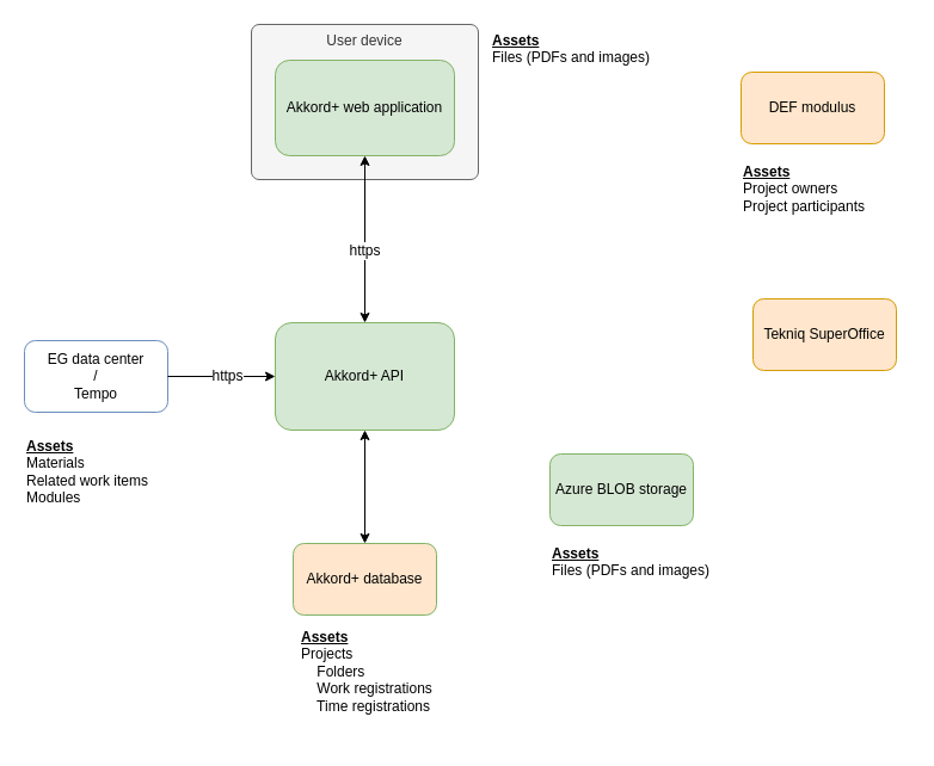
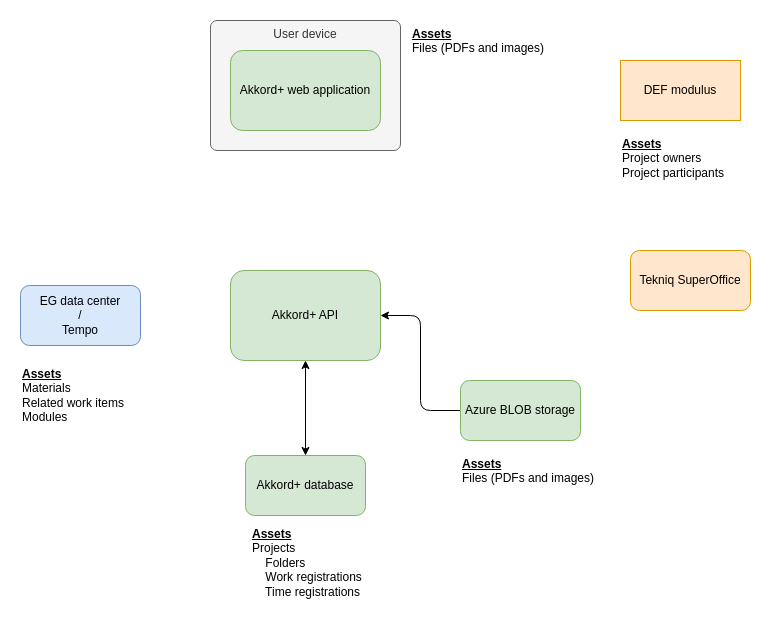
- <mxCell id="7" value="DEF modulus" style="rounded=1;whiteSpace=wrap;html=1;fillColor=#ffe6cc;strokeColor=#d79b00;fontSize=12;" parent="1" vertex="1"><mxGeometry x="620" y="60" width="120" height="60" as="geometry" /></mxCell>
+ <mxCell id="7" value="DEF modulus" style="whiteSpace=wrap;html=1;fillColor=#ffe6cc;strokeColor=#d79b00;fontSize=12;rounded=0;" parent="1" vertex="1"><mxGeometry x="620" y="60" width="120" height="60" as="geometry" /></mxCell>
- <mxCell id="5" value="https" style="edgeStyle=orthogonalEdgeStyle;rounded=1;orthogonalLoop=1;jettySize=auto;html=1;entryX=0.5;entryY=0;entryDx=0;entryDy=0;startArrow=classic;startFill=1;exitX=0.5;exitY=1;exitDx=0;exitDy=0;strokeWidth=1;fontSize=12;" parent="1" source="6" target="4" edge="1"><mxGeometry x="0.143" relative="1" as="geometry"><mxPoint as="offset" /></mxGeometry></mxCell>
- <mxCell id="3" value="EG data center&lt;br&gt;/&lt;br&gt;Tempo" style="rounded=1;whiteSpace=wrap;html=1;fillColor=#ffffff;strokeColor=#6c8ebf;fontSize=12;" parent="1" vertex="1"><mxGeometry x="20" y="285" width="120" height="60" as="geometry" /></mxCell>
+ <mxCell id="3" value="EG data center&lt;br&gt;/&lt;br&gt;Tempo" style="rounded=1;whiteSpace=wrap;html=1;fillColor=#dae8fc;strokeColor=#6c8ebf;fontSize=12;" parent="1" vertex="1"><mxGeometry x="20" y="285" width="120" height="60" as="geometry" /></mxCell>
- <mxCell id="16" value="https" style="edgeStyle=orthogonalEdgeStyle;rounded=1;orthogonalLoop=1;jettySize=auto;html=1;entryX=1;entryY=0.5;entryDx=0;entryDy=0;startArrow=classic;startFill=1;exitX=0;exitY=0.5;exitDx=0;exitDy=0;strokeWidth=1;endArrow=none;endFill=0;fontSize=12;" parent="1" source="4" target="3" edge="1"><mxGeometry x="-0.111" relative="1" as="geometry"><mxPoint x="300" y="130" as="sourcePoint" /><mxPoint x="150" y="300" as="targetPoint" /><mxPoint as="offset" /></mxGeometry></mxCell>
+ <mxCell id="11" style="edgeStyle=orthogonalEdgeStyle;rounded=1;orthogonalLoop=1;jettySize=auto;html=1;entryX=1;entryY=0.5;entryDx=0;entryDy=0;startArrow=none;startFill=0;fontSize=12;" parent="1" source="12" target="4" edge="1"><mxGeometry relative="1" as="geometry" /></mxCell>
- <mxCell id="9" value="Akkord+ database" style="rounded=1;whiteSpace=wrap;html=1;fillColor=#ffe6cc;strokeColor=#82b366;fontSize=12;" parent="1" vertex="1"><mxGeometry x="245" y="455" width="120" height="60" as="geometry" /></mxCell>
+ <mxCell id="9" value="Akkord+ database" style="rounded=1;whiteSpace=wrap;html=1;fillColor=#d5e8d4;strokeColor=#82b366;fontSize=12;" parent="1" vertex="1"><mxGeometry x="245" y="455" width="120" height="60" as="geometry" /></mxCell>
